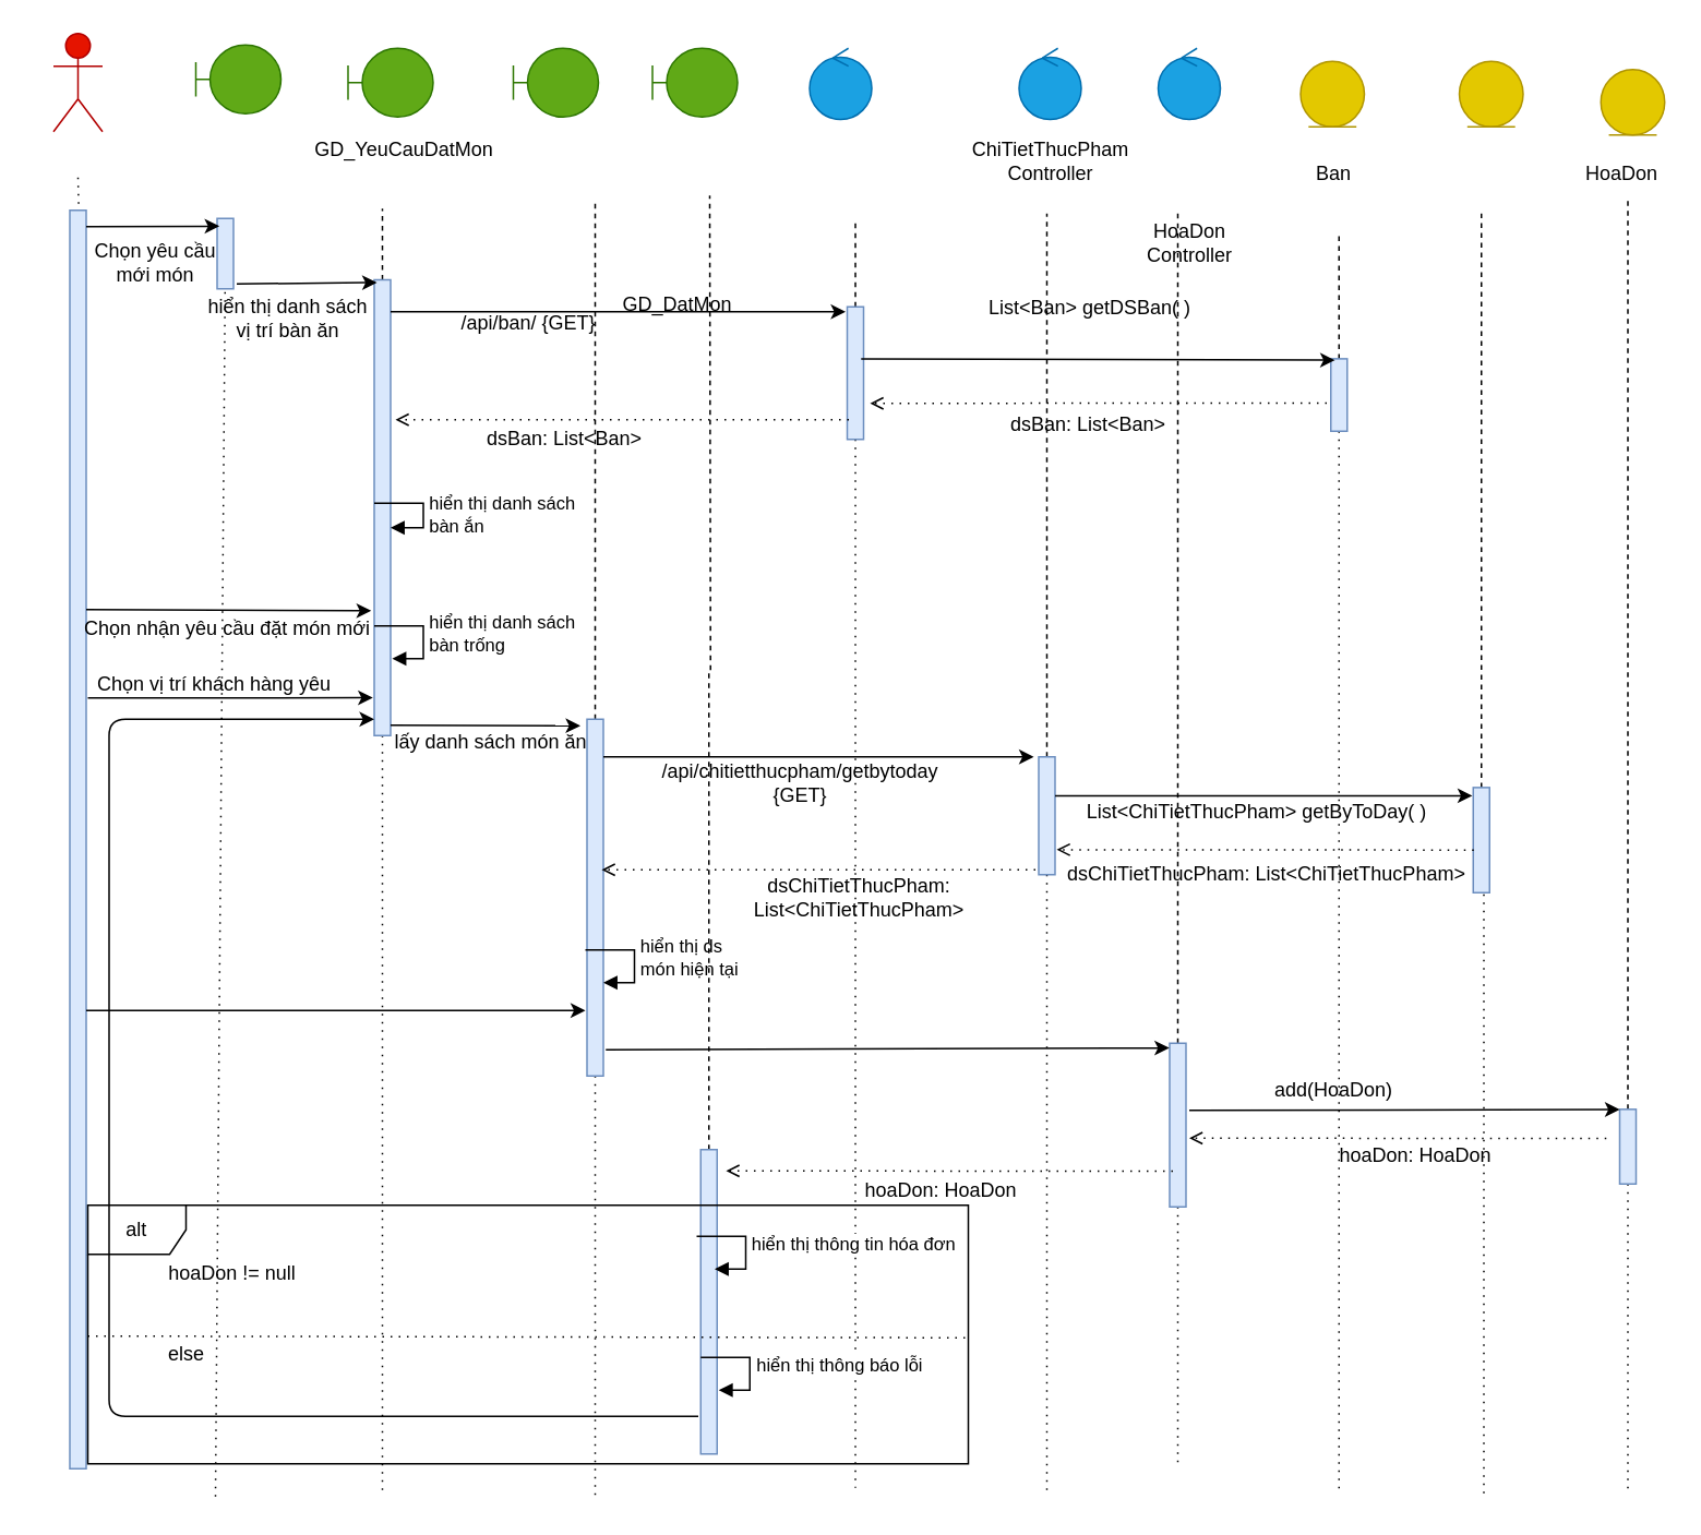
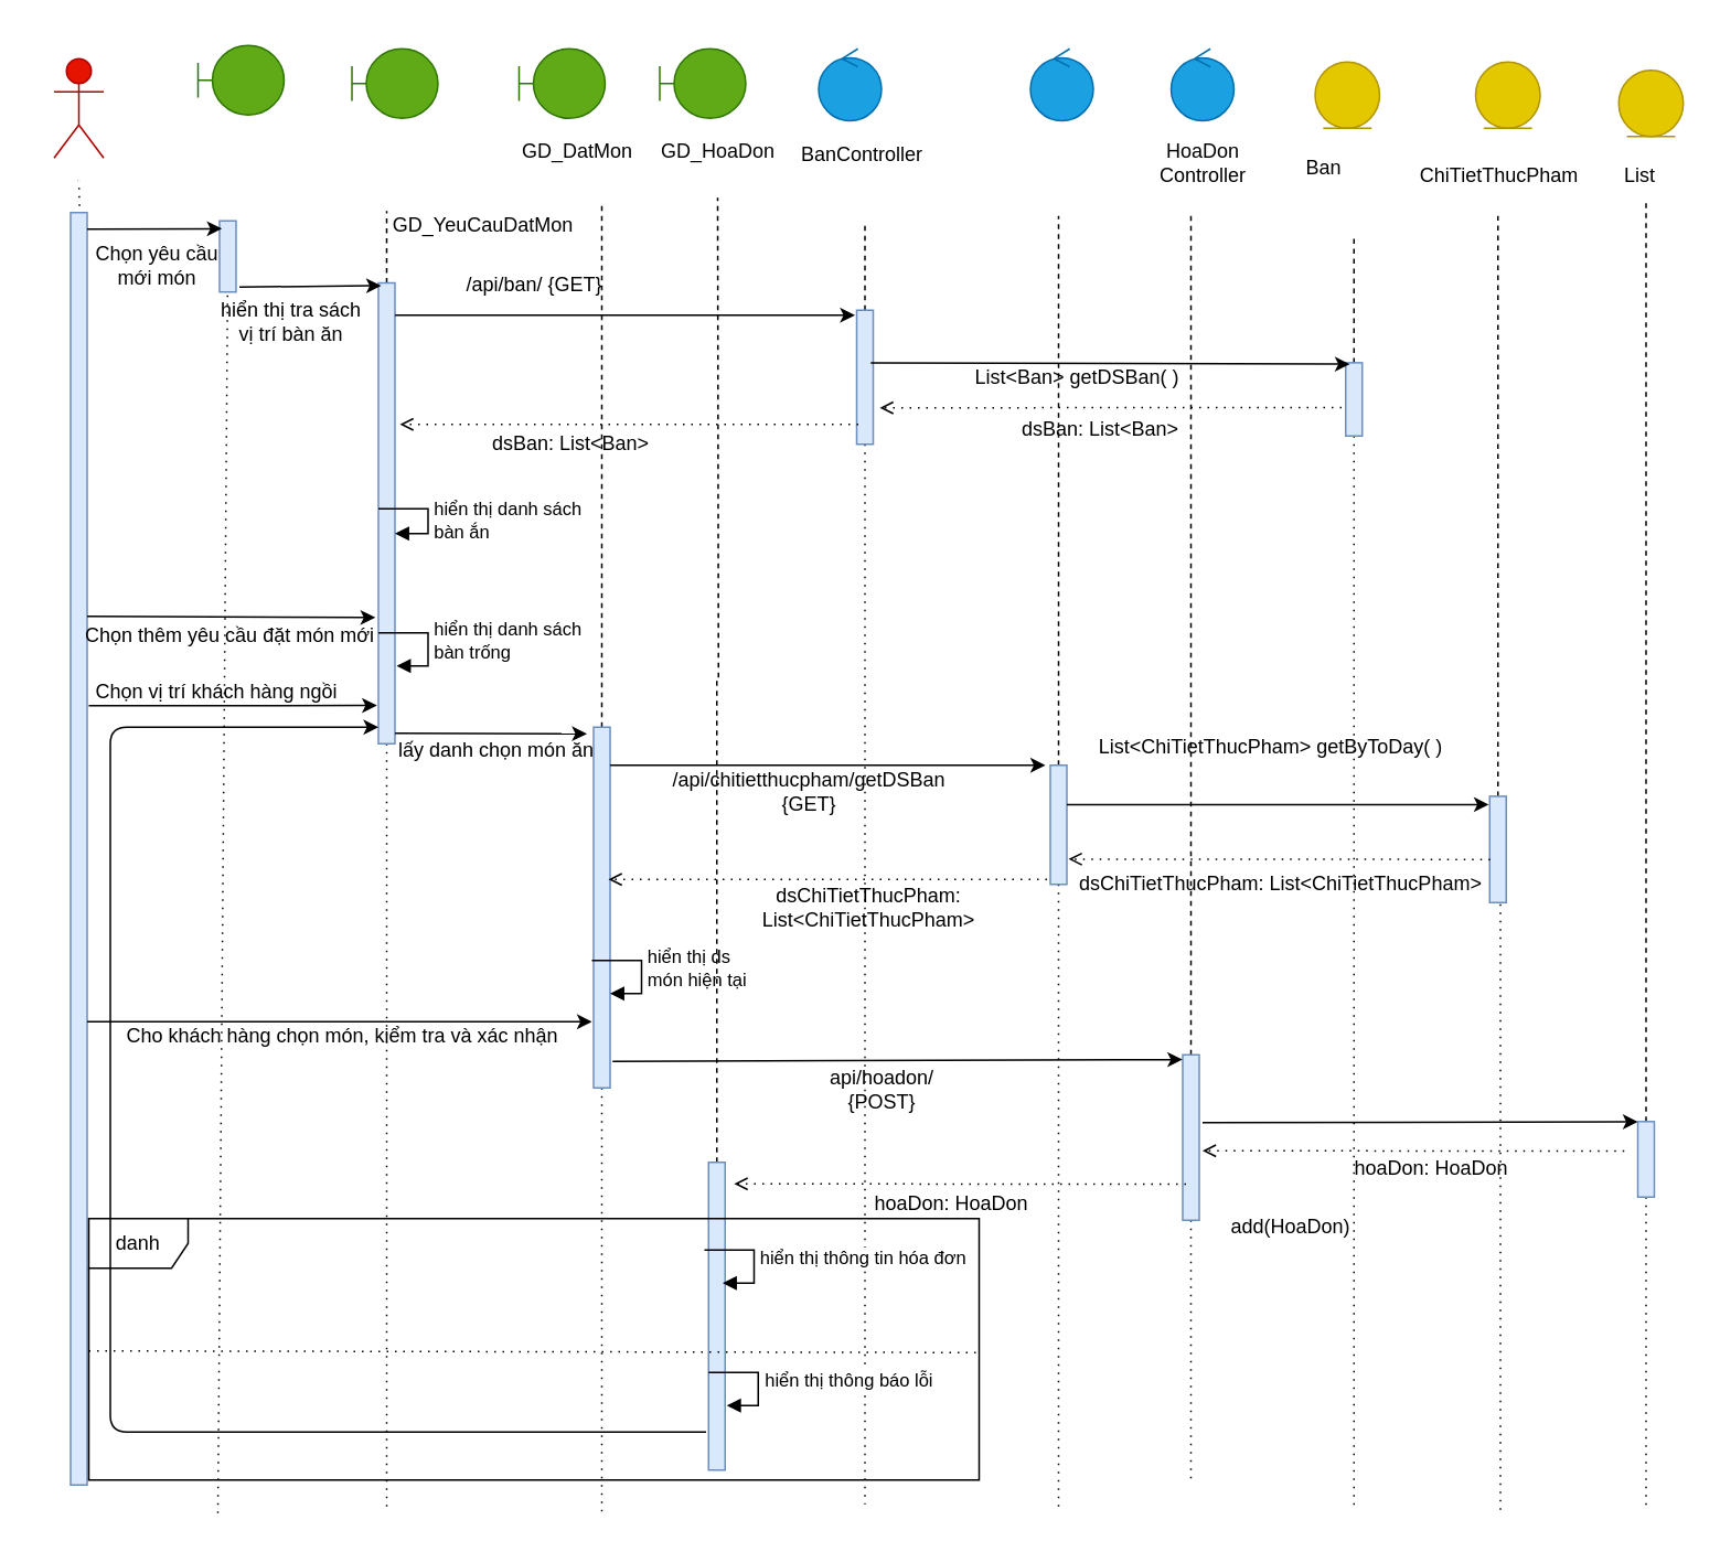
- <mxCell id="3" value="NhanVienPhucVu" style="shape=umlActor;verticalLabelPosition=bottom;verticalAlign=top;html=1;fillColor=#e51400;strokeColor=#B20000;fontColor=#ffffff;" vertex="1" parent="1"><mxGeometry x="20" y="20" width="30" height="60" as="geometry" /></mxCell>
+ <mxCell id="3" value="NhanVienPhucVu" style="shape=umlActor;verticalLabelPosition=bottom;verticalAlign=top;html=1;fillColor=#e51400;strokeColor=#B20000;fontColor=#ffffff;" vertex="1" parent="1"><mxGeometry x="20" y="35" width="30" height="60" as="geometry" /></mxCell>
- <mxCell id="10" value="GD_YeuCauDatMon" style="text;html=1;align=center;verticalAlign=middle;resizable=0;points=[];autosize=1;strokeColor=none;fillColor=none;" vertex="1" parent="1"><mxGeometry x="174" y="82" width="119" height="18" as="geometry" /></mxCell>
+ <mxCell id="10" value="GD_YeuCauDatMon" style="text;html=1;align=center;verticalAlign=middle;resizable=0;points=[];autosize=1;strokeColor=none;fillColor=none;" vertex="1" parent="1"><mxGeometry x="219" y="127" width="119" height="18" as="geometry" /></mxCell>
+ <mxCell id="72" value="GD_HoaDon" style="text;html=1;align=center;verticalAlign=middle;resizable=0;points=[];autosize=1;strokeColor=none;fillColor=none;" vertex="1" parent="1"><mxGeometry x="381" y="82" width="79" height="18" as="geometry" /></mxCell>
+ <mxCell id="22" value="BanController" style="text;html=1;align=center;verticalAlign=middle;resizable=0;points=[];autosize=1;strokeColor=none;fillColor=none;" vertex="1" parent="1"><mxGeometry x="466" y="83.75" width="83" height="18" as="geometry" /></mxCell>
- <mxCell id="24" value="ChiTietThucPham&lt;br&gt;Controller" style="text;html=1;align=center;verticalAlign=middle;resizable=0;points=[];autosize=1;strokeColor=none;fillColor=none;" vertex="1" parent="1"><mxGeometry x="576" y="82" width="106" height="32" as="geometry" /></mxCell>
- <mxCell id="28" value="Ban" style="text;html=1;align=center;verticalAlign=middle;resizable=0;points=[];autosize=1;strokeColor=none;fillColor=none;" vertex="1" parent="1"><mxGeometry x="786" y="96.75" width="31" height="18" as="geometry" /></mxCell>
+ <mxCell id="28" value="Ban" style="text;html=1;align=center;verticalAlign=middle;resizable=0;points=[];autosize=1;strokeColor=none;fillColor=none;" vertex="1" parent="1"><mxGeometry x="771" y="91.75" width="31" height="18" as="geometry" /></mxCell>
+ <mxCell id="30" value="ChiTietThucPham" style="text;html=1;align=center;verticalAlign=middle;resizable=0;points=[];autosize=1;strokeColor=none;fillColor=none;" vertex="1" parent="1"><mxGeometry x="839.5" y="96.75" width="106" height="18" as="geometry" /></mxCell>
- <mxCell id="32" value="HoaDon" style="text;html=1;align=center;verticalAlign=middle;resizable=0;points=[];autosize=1;strokeColor=none;fillColor=none;" vertex="1" parent="1"><mxGeometry x="950.5" y="96.75" width="54" height="18" as="geometry" /></mxCell>
+ <mxCell id="32" value="List" style="text;html=1;align=center;verticalAlign=middle;resizable=0;points=[];autosize=1;strokeColor=none;fillColor=none;" vertex="1" parent="1"><mxGeometry x="950.5" y="96.75" width="54" height="18" as="geometry" /></mxCell>
- <mxCell id="26" value="HoaDon&lt;br&gt;Controller" style="text;html=1;align=center;verticalAlign=middle;resizable=0;points=[];autosize=1;strokeColor=none;fillColor=none;" vertex="1" parent="1"><mxGeometry x="683" y="132" width="62" height="32" as="geometry" /></mxCell>
+ <mxCell id="26" value="HoaDon&lt;br&gt;Controller" style="text;html=1;align=center;verticalAlign=middle;resizable=0;points=[];autosize=1;strokeColor=none;fillColor=none;" vertex="1" parent="1"><mxGeometry x="683" y="82" width="62" height="32" as="geometry" /></mxCell>
- <mxCell id="20" value="GD_DatMon" style="text;html=1;align=center;verticalAlign=middle;resizable=0;points=[];autosize=1;strokeColor=none;fillColor=none;" vertex="1" parent="1"><mxGeometry x="362" y="177" width="77" height="18" as="geometry" /></mxCell>
+ <mxCell id="20" value="GD_DatMon" style="text;html=1;align=center;verticalAlign=middle;resizable=0;points=[];autosize=1;strokeColor=none;fillColor=none;" vertex="1" parent="1"><mxGeometry x="297" y="82" width="77" height="18" as="geometry" /></mxCell>
- <mxCell id="42" value="List&amp;lt;Ban&amp;gt; getDSBan( )" style="text;html=1;align=center;verticalAlign=middle;resizable=0;points=[];autosize=1;strokeColor=none;fillColor=none;" vertex="1" parent="1"><mxGeometry x="586" y="178.75" width="133" height="18" as="geometry" /></mxCell>
+ <mxCell id="42" value="List&amp;lt;Ban&amp;gt; getDSBan( )" style="text;html=1;align=center;verticalAlign=middle;resizable=0;points=[];autosize=1;strokeColor=none;fillColor=none;" vertex="1" parent="1"><mxGeometry x="571" y="218.75" width="133" height="18" as="geometry" /></mxCell>
- <mxCell id="15" value="hiển thị danh sách&lt;br&gt;vị trí bàn ăn" style="text;html=1;align=center;verticalAlign=middle;resizable=0;points=[];autosize=1;strokeColor=none;fillColor=none;" vertex="1" parent="1"><mxGeometry x="109" y="178" width="107" height="32" as="geometry" /></mxCell>
+ <mxCell id="15" value="hiển thị tra sách&lt;br&gt;vị trí bàn ăn" style="text;html=1;align=center;verticalAlign=middle;resizable=0;points=[];autosize=1;strokeColor=none;fillColor=none;" vertex="1" parent="1"><mxGeometry x="109" y="178" width="107" height="32" as="geometry" /></mxCell>
- <mxCell id="40" value="/api/ban/ {GET}" style="text;html=1;align=center;verticalAlign=middle;resizable=0;points=[];autosize=1;strokeColor=none;fillColor=none;" vertex="1" parent="1"><mxGeometry x="264" y="188" width="92" height="18" as="geometry" /></mxCell>
+ <mxCell id="40" value="/api/ban/ {GET}" style="text;html=1;align=center;verticalAlign=middle;resizable=0;points=[];autosize=1;strokeColor=none;fillColor=none;" vertex="1" parent="1"><mxGeometry x="264" y="163" width="92" height="18" as="geometry" /></mxCell>
- <mxCell id="18" value="Chọn nhận yêu cầu đặt món mới" style="text;html=1;align=center;verticalAlign=middle;resizable=0;points=[];autosize=1;strokeColor=none;fillColor=none;" vertex="1" parent="1"><mxGeometry x="33" y="375" width="185" height="18" as="geometry" /></mxCell>
+ <mxCell id="18" value="Chọn thêm yêu cầu đặt món mới" style="text;html=1;align=center;verticalAlign=middle;resizable=0;points=[];autosize=1;strokeColor=none;fillColor=none;" vertex="1" parent="1"><mxGeometry x="33" y="375" width="185" height="18" as="geometry" /></mxCell>
- <mxCell id="49" value="Chọn vị trí khách hàng yêu" style="text;html=1;align=center;verticalAlign=middle;resizable=0;points=[];autosize=1;strokeColor=none;fillColor=none;" vertex="1" parent="1"><mxGeometry x="40" y="409" width="156" height="18" as="geometry" /></mxCell>
+ <mxCell id="49" value="Chọn vị trí khách hàng ngồi" style="text;html=1;align=center;verticalAlign=middle;resizable=0;points=[];autosize=1;strokeColor=none;fillColor=none;" vertex="1" parent="1"><mxGeometry x="40" y="409" width="156" height="18" as="geometry" /></mxCell>
- <mxCell id="57" value="lấy danh sách món ăn" style="text;html=1;align=center;verticalAlign=middle;resizable=0;points=[];autosize=1;strokeColor=none;fillColor=none;" vertex="1" parent="1"><mxGeometry x="223" y="444" width="127" height="18" as="geometry" /></mxCell>
+ <mxCell id="57" value="lấy danh chọn món ăn" style="text;html=1;align=center;verticalAlign=middle;resizable=0;points=[];autosize=1;strokeColor=none;fillColor=none;" vertex="1" parent="1"><mxGeometry x="223" y="444" width="127" height="18" as="geometry" /></mxCell>
- <mxCell id="59" value="/api/chitietthucpham/getbytoday&lt;br&gt;{GET}" style="text;html=1;align=center;verticalAlign=middle;resizable=0;points=[];autosize=1;strokeColor=none;fillColor=none;" vertex="1" parent="1"><mxGeometry x="386" y="462" width="179" height="32" as="geometry" /></mxCell>
+ <mxCell id="59" value="/api/chitietthucpham/getDSBan&lt;br&gt;{GET}" style="text;html=1;align=center;verticalAlign=middle;resizable=0;points=[];autosize=1;strokeColor=none;fillColor=none;" vertex="1" parent="1"><mxGeometry x="386" y="462" width="179" height="32" as="geometry" /></mxCell>
- <mxCell id="64" value="List&amp;lt;ChiTietThucPham&amp;gt; getByToDay( )" style="text;html=1;align=center;verticalAlign=middle;resizable=0;points=[];autosize=1;strokeColor=none;fillColor=none;" vertex="1" parent="1"><mxGeometry x="646" y="486.75" width="218" height="18" as="geometry" /></mxCell>
+ <mxCell id="64" value="List&amp;lt;ChiTietThucPham&amp;gt; getByToDay( )" style="text;html=1;align=center;verticalAlign=middle;resizable=0;points=[];autosize=1;strokeColor=none;fillColor=none;" vertex="1" parent="1"><mxGeometry x="646" y="441.75" width="218" height="18" as="geometry" /></mxCell>
+ <mxCell id="74" value="Cho khách hàng chọn món, kiểm tra và xác nhận" style="text;html=1;align=center;verticalAlign=middle;resizable=0;points=[];autosize=1;strokeColor=none;fillColor=none;" vertex="1" parent="1"><mxGeometry x="58" y="617" width="271" height="18" as="geometry" /></mxCell>
+ <mxCell id="79" value="api/hoadon/&lt;br&gt;{POST}" style="text;html=1;align=center;verticalAlign=middle;resizable=0;points=[];autosize=1;strokeColor=none;fillColor=none;" vertex="1" parent="1"><mxGeometry x="483" y="642" width="73" height="32" as="geometry" /></mxCell>
- <mxCell id="84" value="add(HoaDon)" style="text;html=1;align=center;verticalAlign=middle;resizable=0;points=[];autosize=1;strokeColor=none;fillColor=none;" vertex="1" parent="1"><mxGeometry x="760.5" y="657" width="82" height="18" as="geometry" /></mxCell>
+ <mxCell id="84" value="add(HoaDon)" style="text;html=1;align=center;verticalAlign=middle;resizable=0;points=[];autosize=1;strokeColor=none;fillColor=none;" vertex="1" parent="1"><mxGeometry x="725.5" y="732" width="82" height="18" as="geometry" /></mxCell>
- <mxCell id="91" value="alt" style="shape=umlFrame;whiteSpace=wrap;html=1;strokeWidth=1;" vertex="1" parent="1"><mxGeometry x="41" y="736" width="538" height="158" as="geometry" /></mxCell>
+ <mxCell id="91" value="danh" style="shape=umlFrame;whiteSpace=wrap;html=1;strokeWidth=1;" vertex="1" parent="1"><mxGeometry x="41" y="736" width="538" height="158" as="geometry" /></mxCell>
- <mxCell id="92" value="hoaDon != null" style="text;html=1;align=center;verticalAlign=middle;resizable=0;points=[];autosize=1;strokeColor=none;fillColor=none;" vertex="1" parent="1"><mxGeometry x="85" y="769" width="88" height="18" as="geometry" /></mxCell>
- <mxCell id="95" value="else" style="text;html=1;align=center;verticalAlign=middle;resizable=0;points=[];autosize=1;strokeColor=none;fillColor=none;" vertex="1" parent="1"><mxGeometry x="85" y="818" width="32" height="18" as="geometry" /></mxCell>
